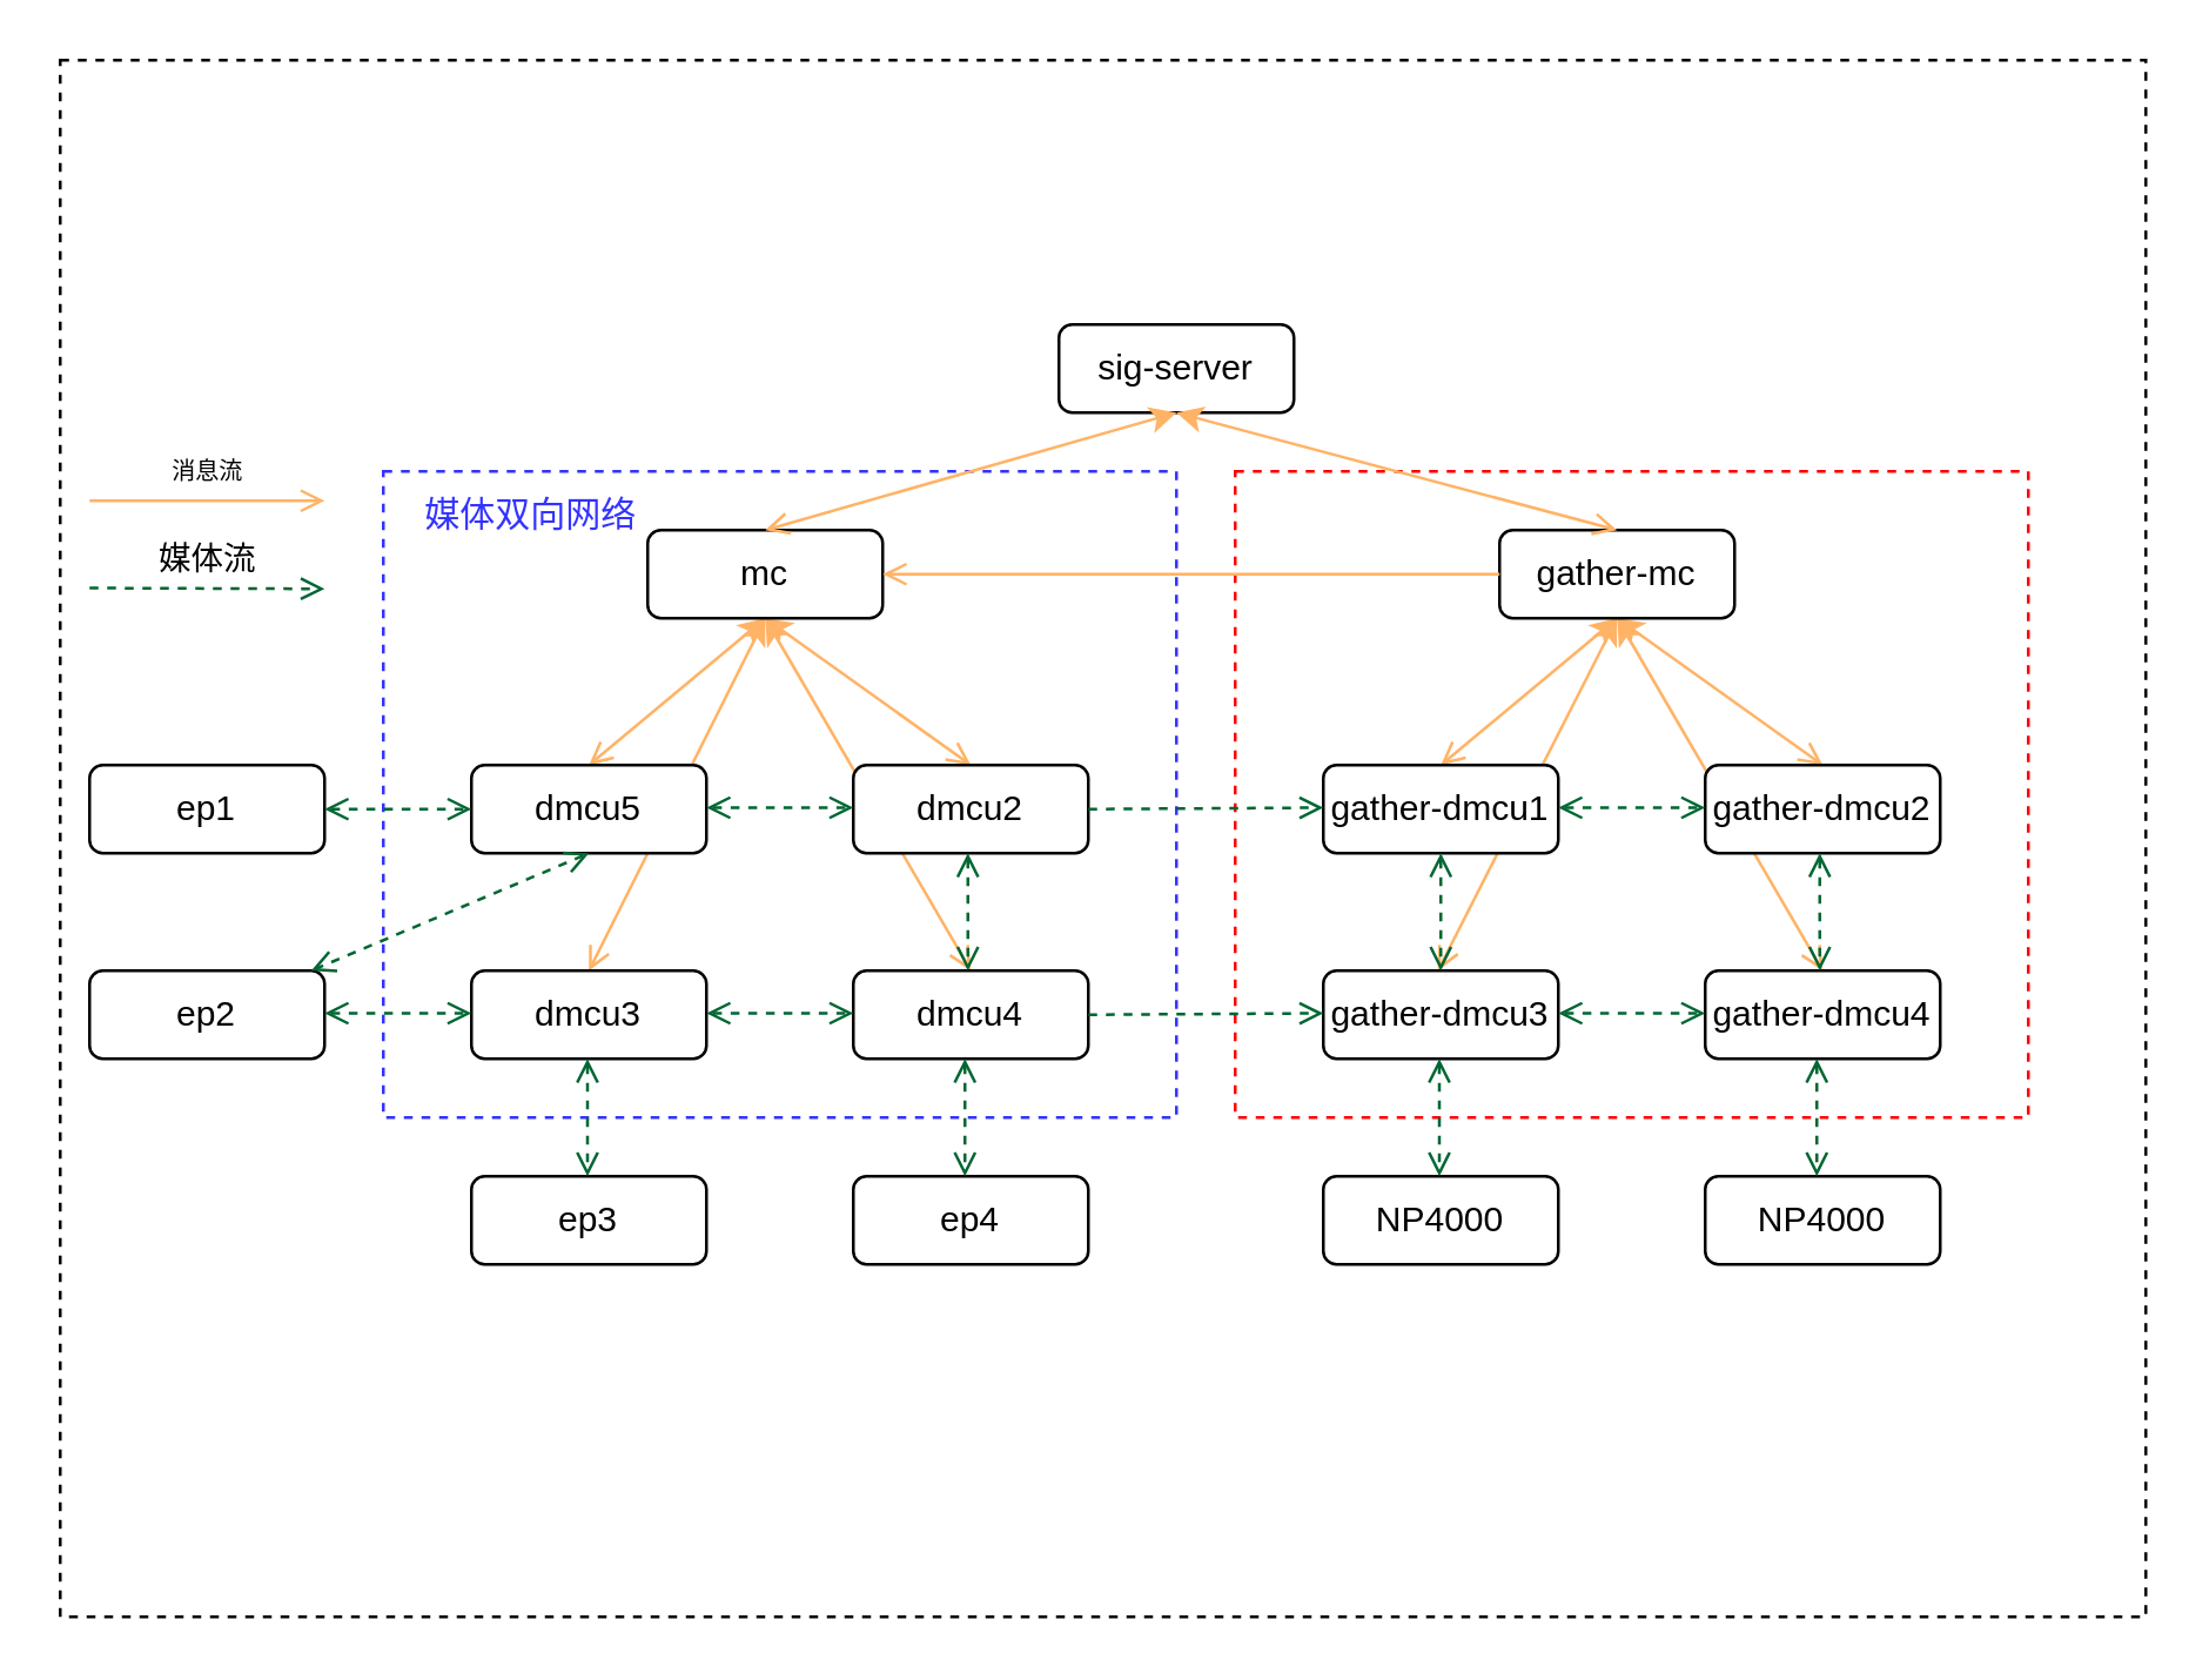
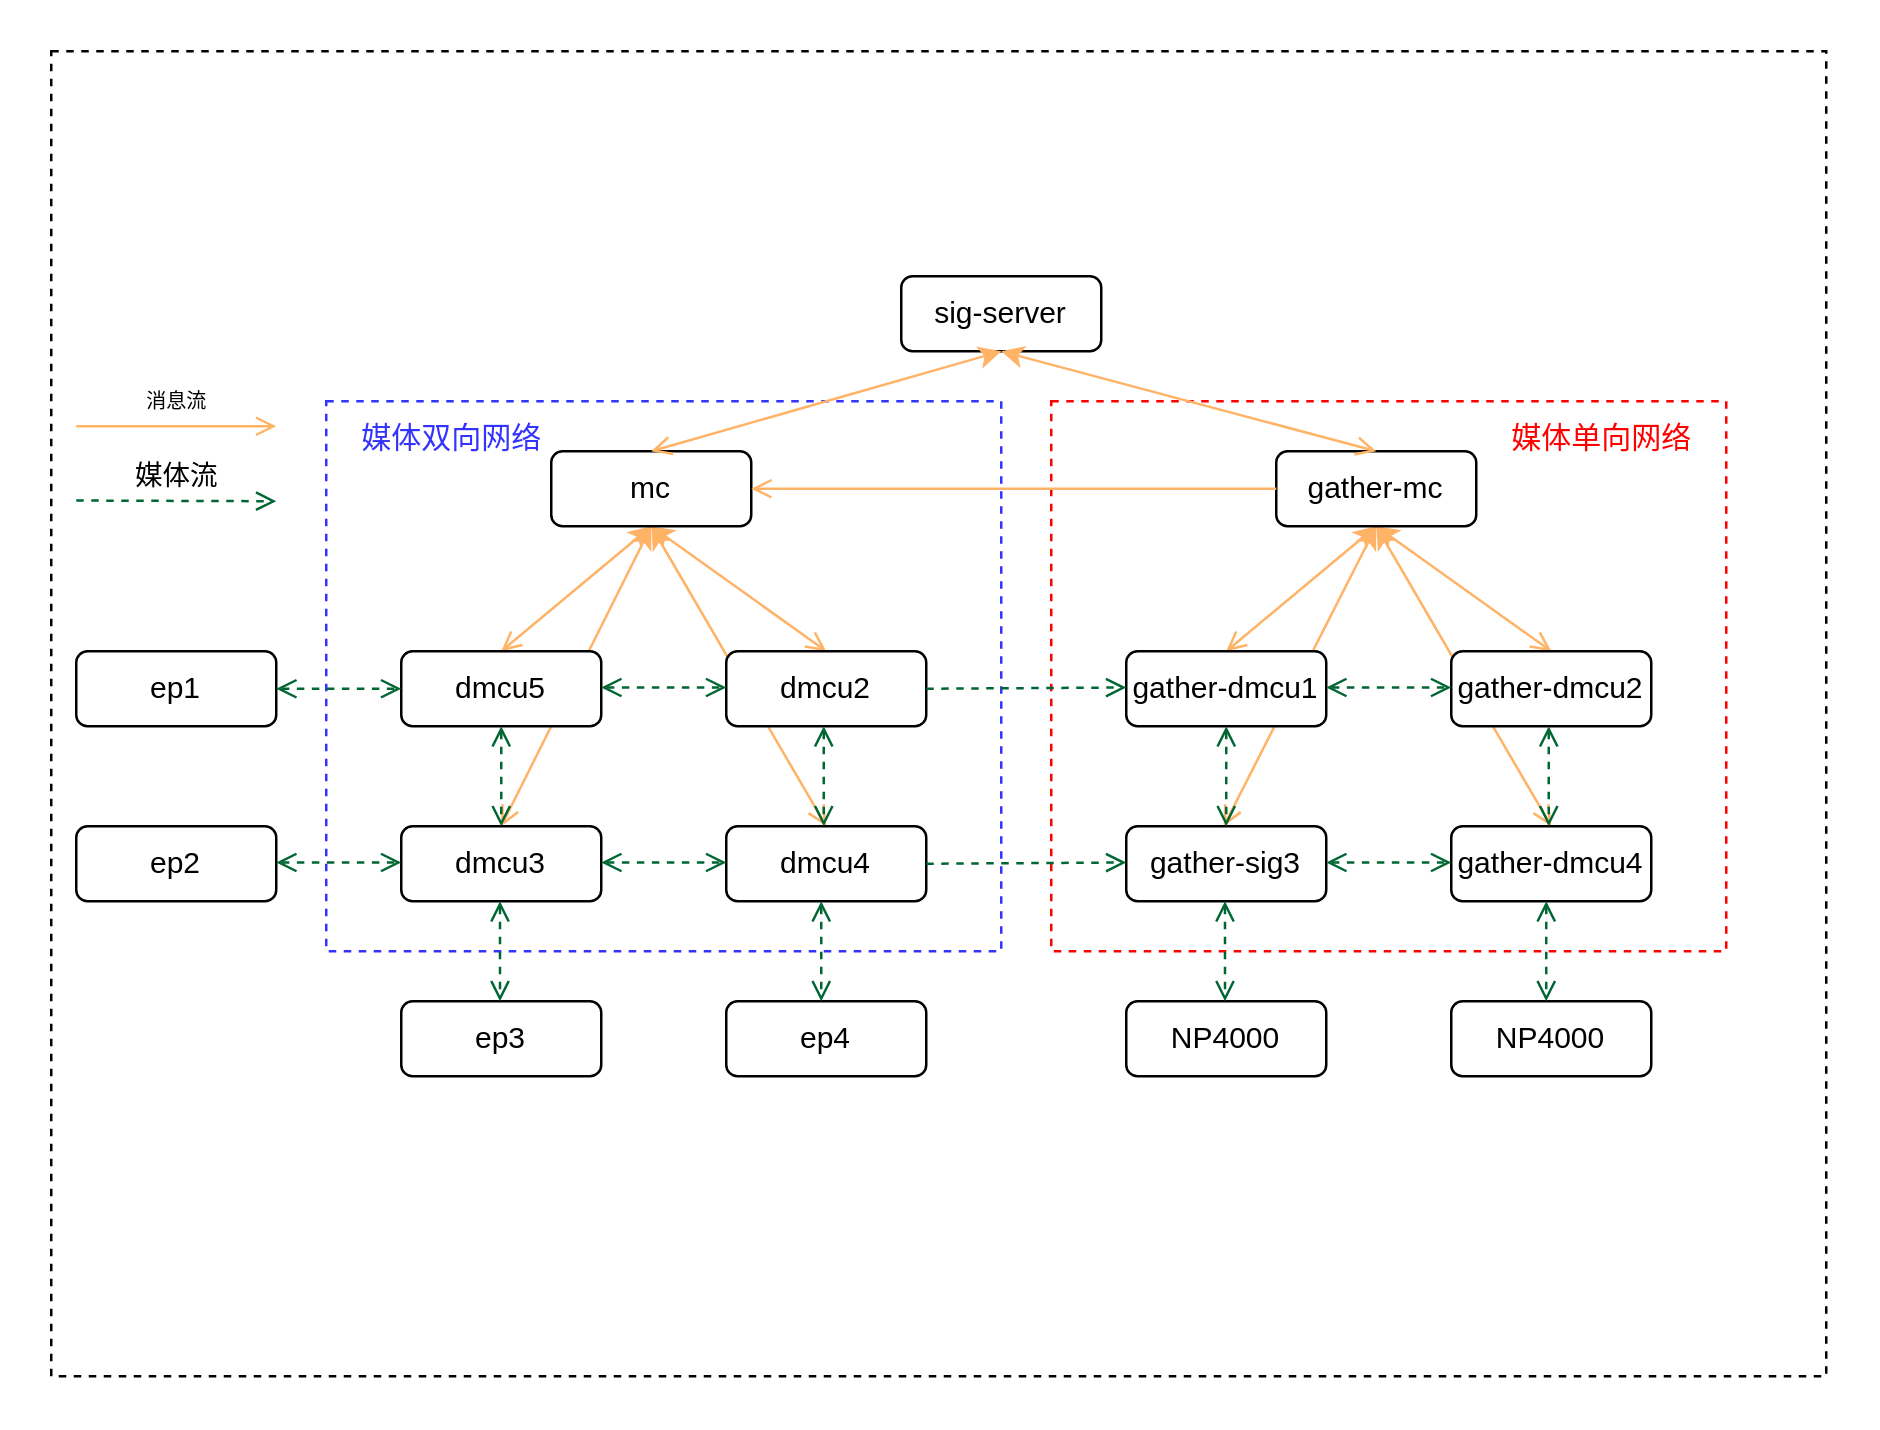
+ <mxCell id="50" value="媒体单向网络" style="text;html=1;resizable=0;autosize=1;align=center;verticalAlign=middle;points=[];fillColor=none;strokeColor=none;rounded=0;shadow=0;dashed=1;fontColor=#ff0000;" vertex="1" parent="1"><mxGeometry x="590" y="160" width="100" height="30" as="geometry" /></mxCell>
- <mxCell id="27" value="" style="endArrow=open;startArrow=open;html=1;rounded=0;endFill=0;startFill=0;dashed=1;strokeColor=#006633;exitX=0.5;exitY=1;exitDx=0;exitDy=0;" edge="1" parent="1" source="15" target="20"><mxGeometry width="50" height="50" relative="1" as="geometry"><mxPoint x="175" y="310" as="sourcePoint" /><mxPoint x="225" y="310" as="targetPoint" /></mxGeometry></mxCell>
+ <mxCell id="27" value="" style="endArrow=open;startArrow=open;html=1;entryX=0.5;entryY=0;entryDx=0;entryDy=0;rounded=0;endFill=0;startFill=0;dashed=1;strokeColor=#006633;exitX=0.5;exitY=1;exitDx=0;exitDy=0;" edge="1" parent="1" source="15" target="17"><mxGeometry width="50" height="50" relative="1" as="geometry"><mxPoint x="175" y="310" as="sourcePoint" /><mxPoint x="225" y="310" as="targetPoint" /></mxGeometry></mxCell>
- <mxCell id="34" value="gather-dmcu3" style="rounded=1;whiteSpace=wrap;html=1;" vertex="1" parent="1"><mxGeometry x="450" y="330" width="80" height="30" as="geometry" /></mxCell>
+ <mxCell id="34" value="gather-sig3" style="rounded=1;whiteSpace=wrap;html=1;" vertex="1" parent="1"><mxGeometry x="450" y="330" width="80" height="30" as="geometry" /></mxCell>
